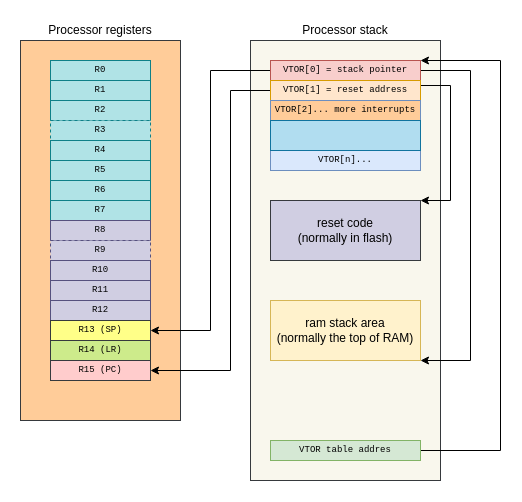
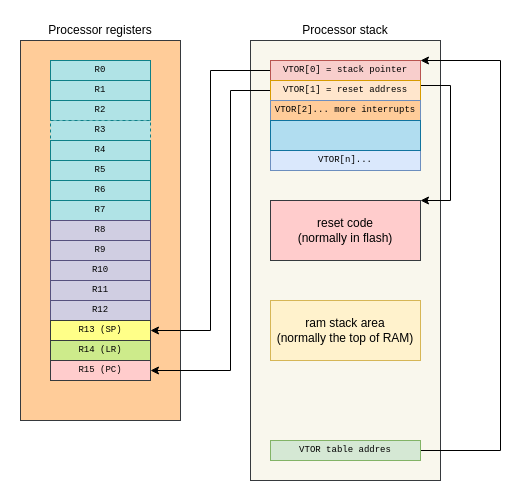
- <mxCell id="5" style="edgeStyle=orthogonalEdgeStyle;rounded=0;orthogonalLoop=1;jettySize=auto;html=1;exitX=1;exitY=0.5;exitDx=0;exitDy=0;entryX=1;entryY=1;entryDx=0;entryDy=0;endArrow=classic;endFill=1;fontFamily=Helvetica;fontSize=9;" edge="1" parent="1" source="6" target="31"><mxGeometry relative="1" as="geometry"><Array as="points"><mxPoint x="470" y="70" /><mxPoint x="470" y="360" /></Array></mxGeometry></mxCell>
- <mxCell id="32" value="reset code&lt;br style=&quot;font-size: 12px;&quot;&gt;(normally in flash)" style="rounded=0;whiteSpace=wrap;html=1;fillColor=#d0cee2;fontFamily=Helvetica;fontSize=12;strokeColor=#36393d;" vertex="1" parent="1"><mxGeometry x="270" y="200" width="150" height="60" as="geometry" /></mxCell>
+ <mxCell id="32" value="reset code&lt;br style=&quot;font-size: 12px;&quot;&gt;(normally in flash)" style="rounded=0;whiteSpace=wrap;html=1;fillColor=#ffcccc;fontFamily=Helvetica;fontSize=12;strokeColor=#36393d;" vertex="1" parent="1"><mxGeometry x="270" y="200" width="150" height="60" as="geometry" /></mxCell>
- <mxCell id="22" value="R9" style="rounded=0;whiteSpace=wrap;html=1;fontFamily=Courier New;fontSize=9;fillColor=#d0cee2;strokeColor=#56517e;dashed=1;" vertex="1" parent="1"><mxGeometry x="50" y="240" width="100" height="20" as="geometry" /></mxCell>
+ <mxCell id="22" value="R9" style="rounded=0;whiteSpace=wrap;html=1;fontFamily=Courier New;fontSize=9;fillColor=#d0cee2;strokeColor=#56517e;" vertex="1" parent="1"><mxGeometry x="50" y="240" width="100" height="20" as="geometry" /></mxCell>
